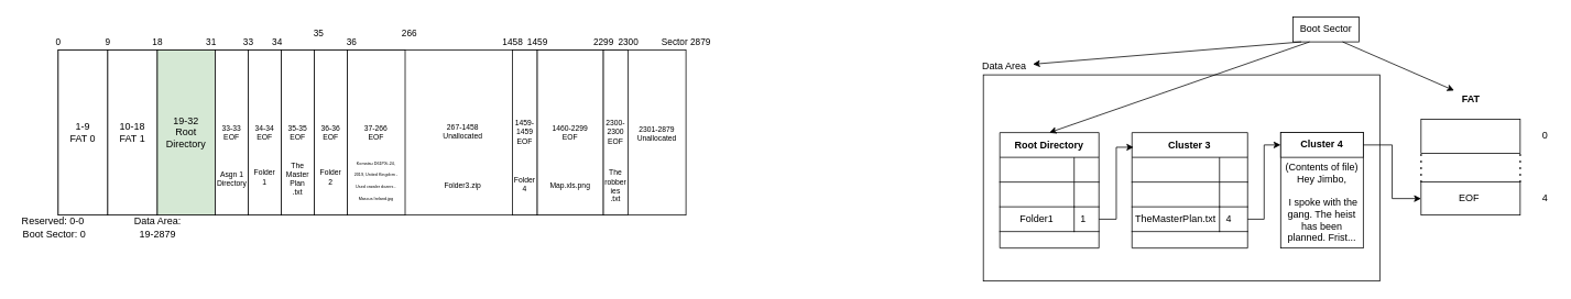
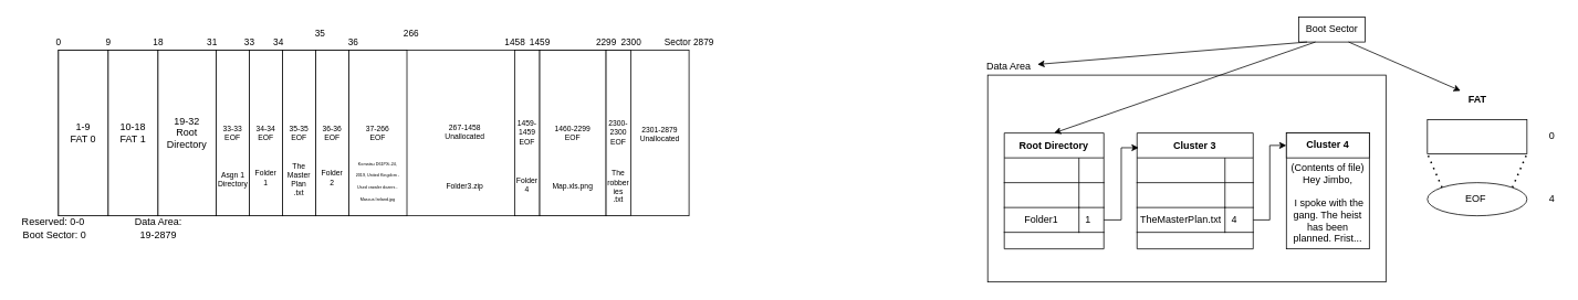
- <mxCell id="9" value="19-32&lt;br&gt;Root Directory" style="rounded=0;whiteSpace=wrap;html=1;fillColor=#d5e8d4;" parent="1" vertex="1"><mxGeometry x="190" y="60" width="70" height="200" as="geometry" /></mxCell>
+ <mxCell id="9" value="19-32&lt;br&gt;Root Directory" style="rounded=0;whiteSpace=wrap;html=1;" parent="1" vertex="1"><mxGeometry x="190" y="60" width="70" height="200" as="geometry" /></mxCell>
- <mxCell id="75" value="" style="edgeStyle=elbowEdgeStyle;elbow=horizontal;endArrow=classic;html=1;rounded=0;exitX=1;exitY=0.5;exitDx=0;exitDy=0;entryX=0;entryY=0.5;entryDx=0;entryDy=0;" edge="1" parent="1" source="67" target="73"><mxGeometry width="50" height="50" relative="1" as="geometry"><mxPoint x="1650" y="220" as="sourcePoint" /><mxPoint x="1700" y="170" as="targetPoint" /></mxGeometry></mxCell>
- <mxCell id="73" value="EOF&amp;nbsp;" style="rounded=0;whiteSpace=wrap;html=1;strokeColor=default;" vertex="1" parent="1"><mxGeometry x="1720" y="220" width="120" height="40" as="geometry" /></mxCell>
+ <mxCell id="73" value="EOF&amp;nbsp;" style="ellipse;whiteSpace=wrap;html=1;strokeColor=default;" vertex="1" parent="1"><mxGeometry x="1720" y="220" width="120" height="40" as="geometry" /></mxCell>
